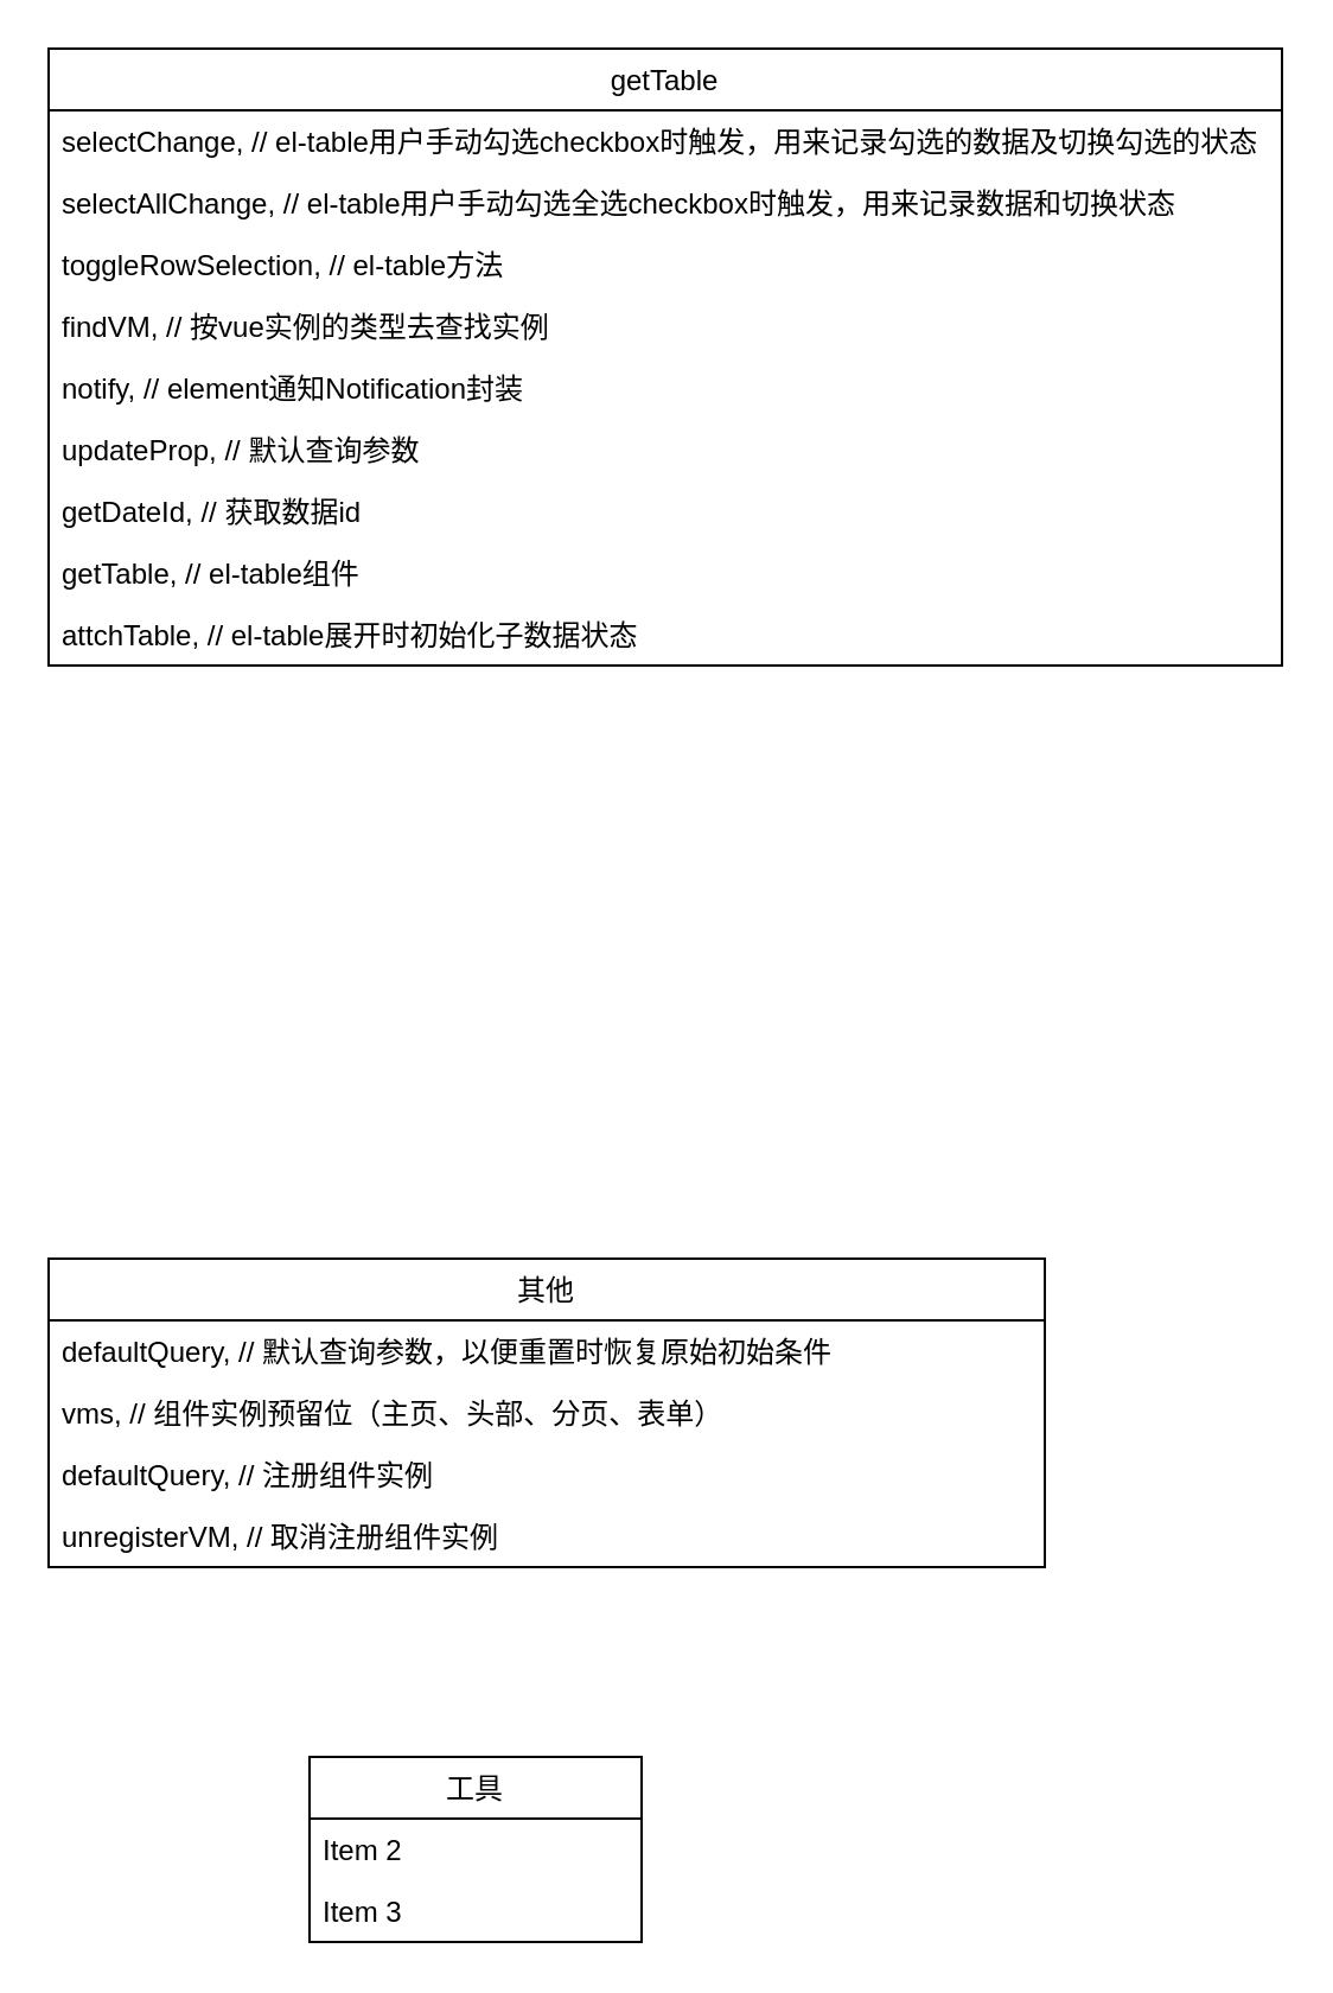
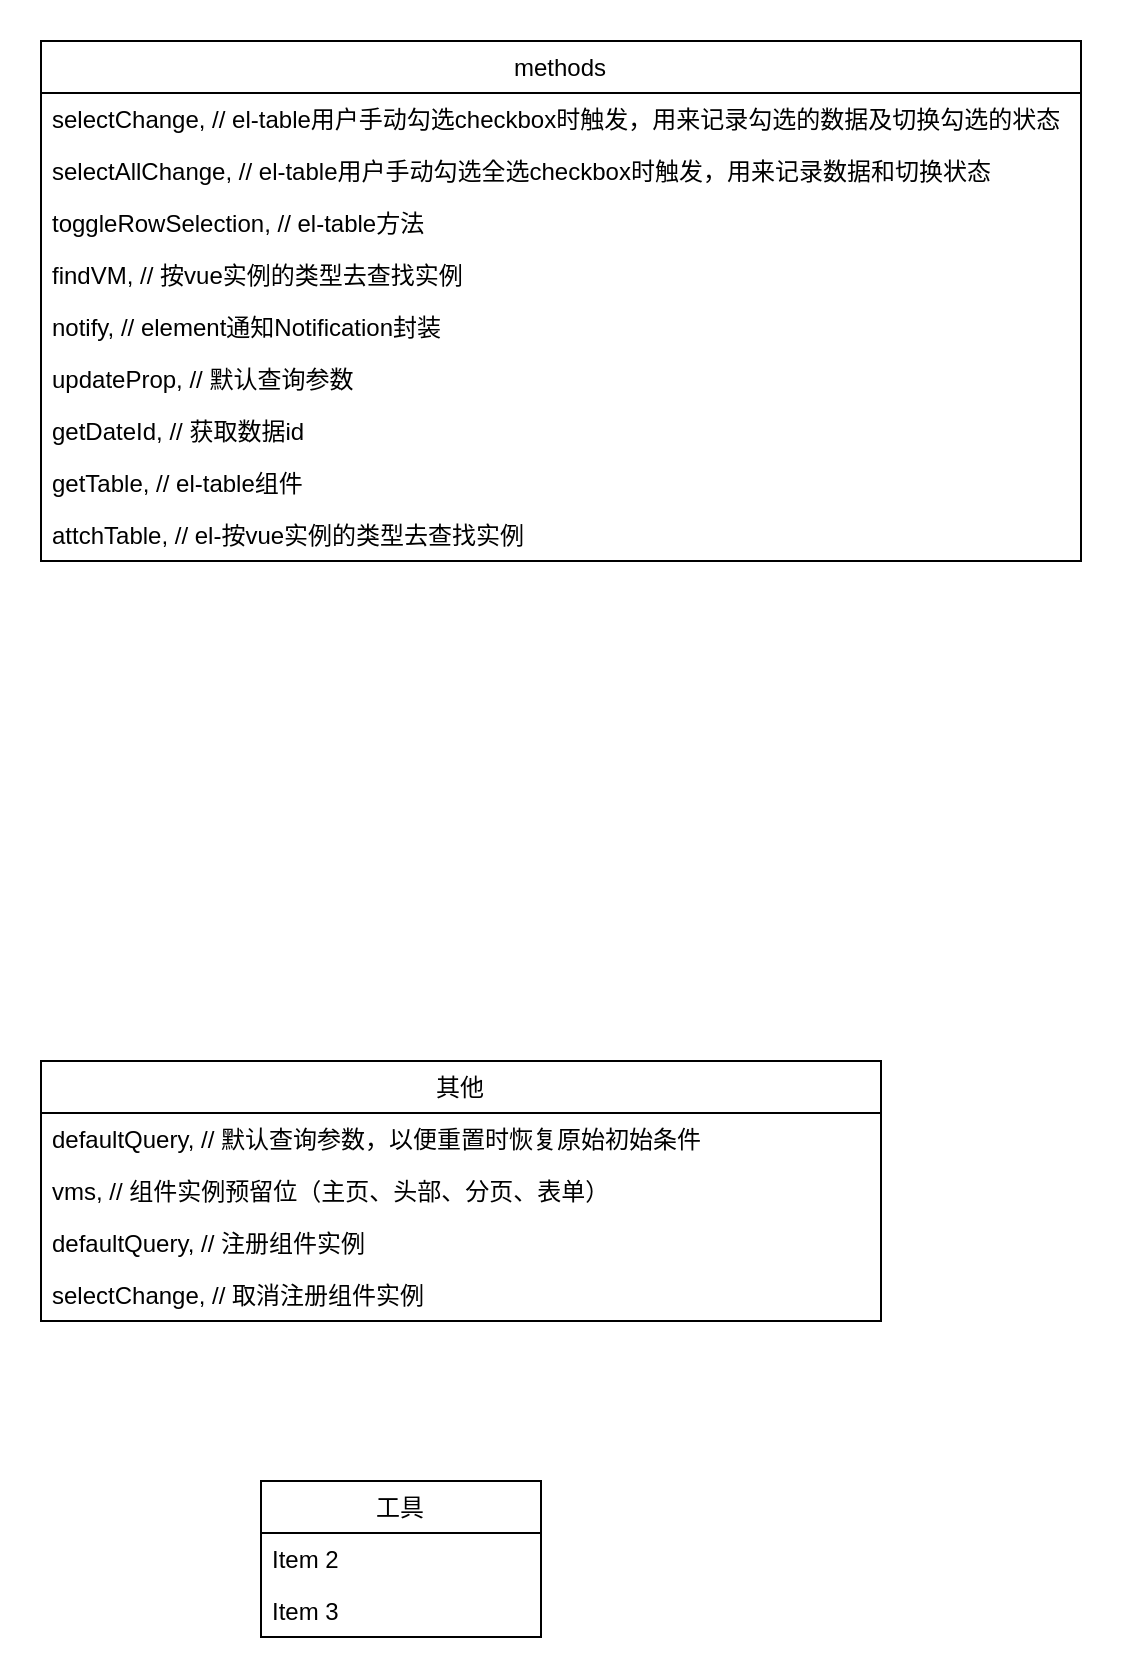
- <mxCell id="2" value="getTable" style="swimlane;fontStyle=0;childLayout=stackLayout;horizontal=1;startSize=26;fillColor=none;horizontalStack=0;resizeParent=1;resizeParentMax=0;resizeLast=0;collapsible=1;marginBottom=0;" vertex="1" parent="1"><mxGeometry x="20" y="20" width="520" height="260" as="geometry" /></mxCell>
+ <mxCell id="2" value="methods" style="swimlane;fontStyle=0;childLayout=stackLayout;horizontal=1;startSize=26;fillColor=none;horizontalStack=0;resizeParent=1;resizeParentMax=0;resizeLast=0;collapsible=1;marginBottom=0;" vertex="1" parent="1"><mxGeometry x="20" y="20" width="520" height="260" as="geometry" /></mxCell>
- <mxCell id="11" value="attchTable, // el-table展开时初始化子数据状态" style="text;strokeColor=none;fillColor=none;align=left;verticalAlign=top;spacingLeft=4;spacingRight=4;overflow=hidden;rotatable=0;points=[[0,0.5],[1,0.5]];portConstraint=eastwest;" vertex="1" parent="2"><mxGeometry y="234" width="520" height="26" as="geometry" /></mxCell>
+ <mxCell id="11" value="attchTable, // el-按vue实例的类型去查找实例" style="text;strokeColor=none;fillColor=none;align=left;verticalAlign=top;spacingLeft=4;spacingRight=4;overflow=hidden;rotatable=0;points=[[0,0.5],[1,0.5]];portConstraint=eastwest;" vertex="1" parent="2"><mxGeometry y="234" width="520" height="26" as="geometry" /></mxCell>
- <mxCell id="16" value="unregisterVM, // 取消注册组件实例" style="text;strokeColor=none;fillColor=none;align=left;verticalAlign=top;spacingLeft=4;spacingRight=4;overflow=hidden;rotatable=0;points=[[0,0.5],[1,0.5]];portConstraint=eastwest;" vertex="1" parent="12"><mxGeometry y="104" width="420" height="26" as="geometry" /></mxCell>
+ <mxCell id="16" value="selectChange, // 取消注册组件实例" style="text;strokeColor=none;fillColor=none;align=left;verticalAlign=top;spacingLeft=4;spacingRight=4;overflow=hidden;rotatable=0;points=[[0,0.5],[1,0.5]];portConstraint=eastwest;" vertex="1" parent="12"><mxGeometry y="104" width="420" height="26" as="geometry" /></mxCell>
